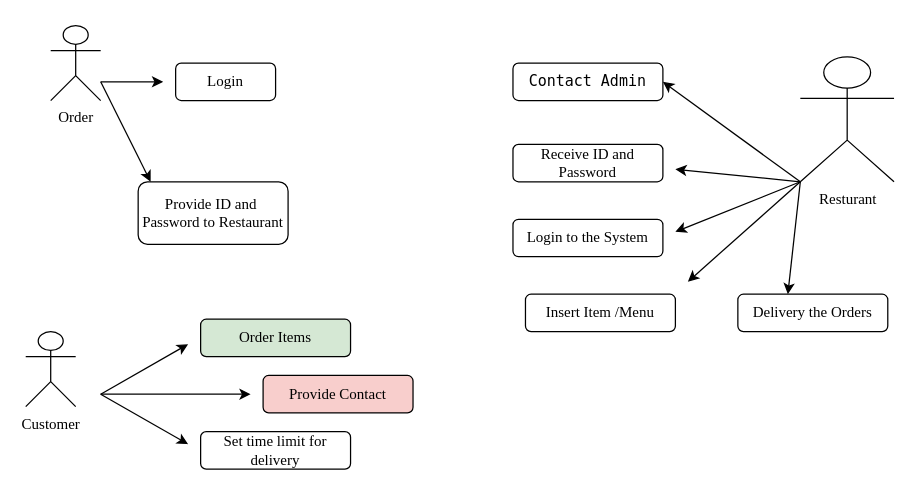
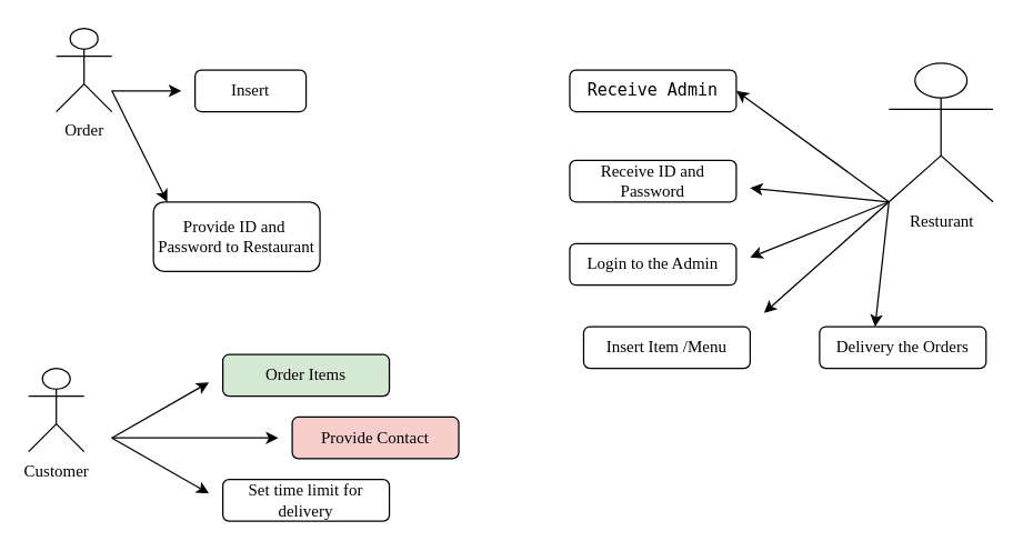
- <mxCell id="7" value="Login" style="rounded=1;whiteSpace=wrap;html=1;fontFamily=Lucida Console;" vertex="1" parent="1"><mxGeometry x="140" y="50" width="80" height="30" as="geometry" /></mxCell>
+ <mxCell id="7" value="Insert" style="rounded=1;whiteSpace=wrap;html=1;fontFamily=Lucida Console;" vertex="1" parent="1"><mxGeometry x="140" y="50" width="80" height="30" as="geometry" /></mxCell>
- <mxCell id="5" value="&lt;pre&gt;Contact Admin&lt;/pre&gt;" style="rounded=1;whiteSpace=wrap;html=1;" vertex="1" parent="1"><mxGeometry x="410" y="50" width="120" height="30" as="geometry" /></mxCell>
+ <mxCell id="5" value="&lt;pre&gt;Receive Admin&lt;/pre&gt;" style="rounded=1;whiteSpace=wrap;html=1;" vertex="1" parent="1"><mxGeometry x="410" y="50" width="120" height="30" as="geometry" /></mxCell>
- <mxCell id="9" value="&lt;font face=&quot;Lucida Console&quot;&gt;Login to the System&lt;/font&gt;" style="rounded=1;whiteSpace=wrap;html=1;" vertex="1" parent="1"><mxGeometry x="410" y="175" width="120" height="30" as="geometry" /></mxCell>
+ <mxCell id="9" value="&lt;font face=&quot;Lucida Console&quot;&gt;Login to the Admin&lt;/font&gt;" style="rounded=1;whiteSpace=wrap;html=1;" vertex="1" parent="1"><mxGeometry x="410" y="175" width="120" height="30" as="geometry" /></mxCell>
